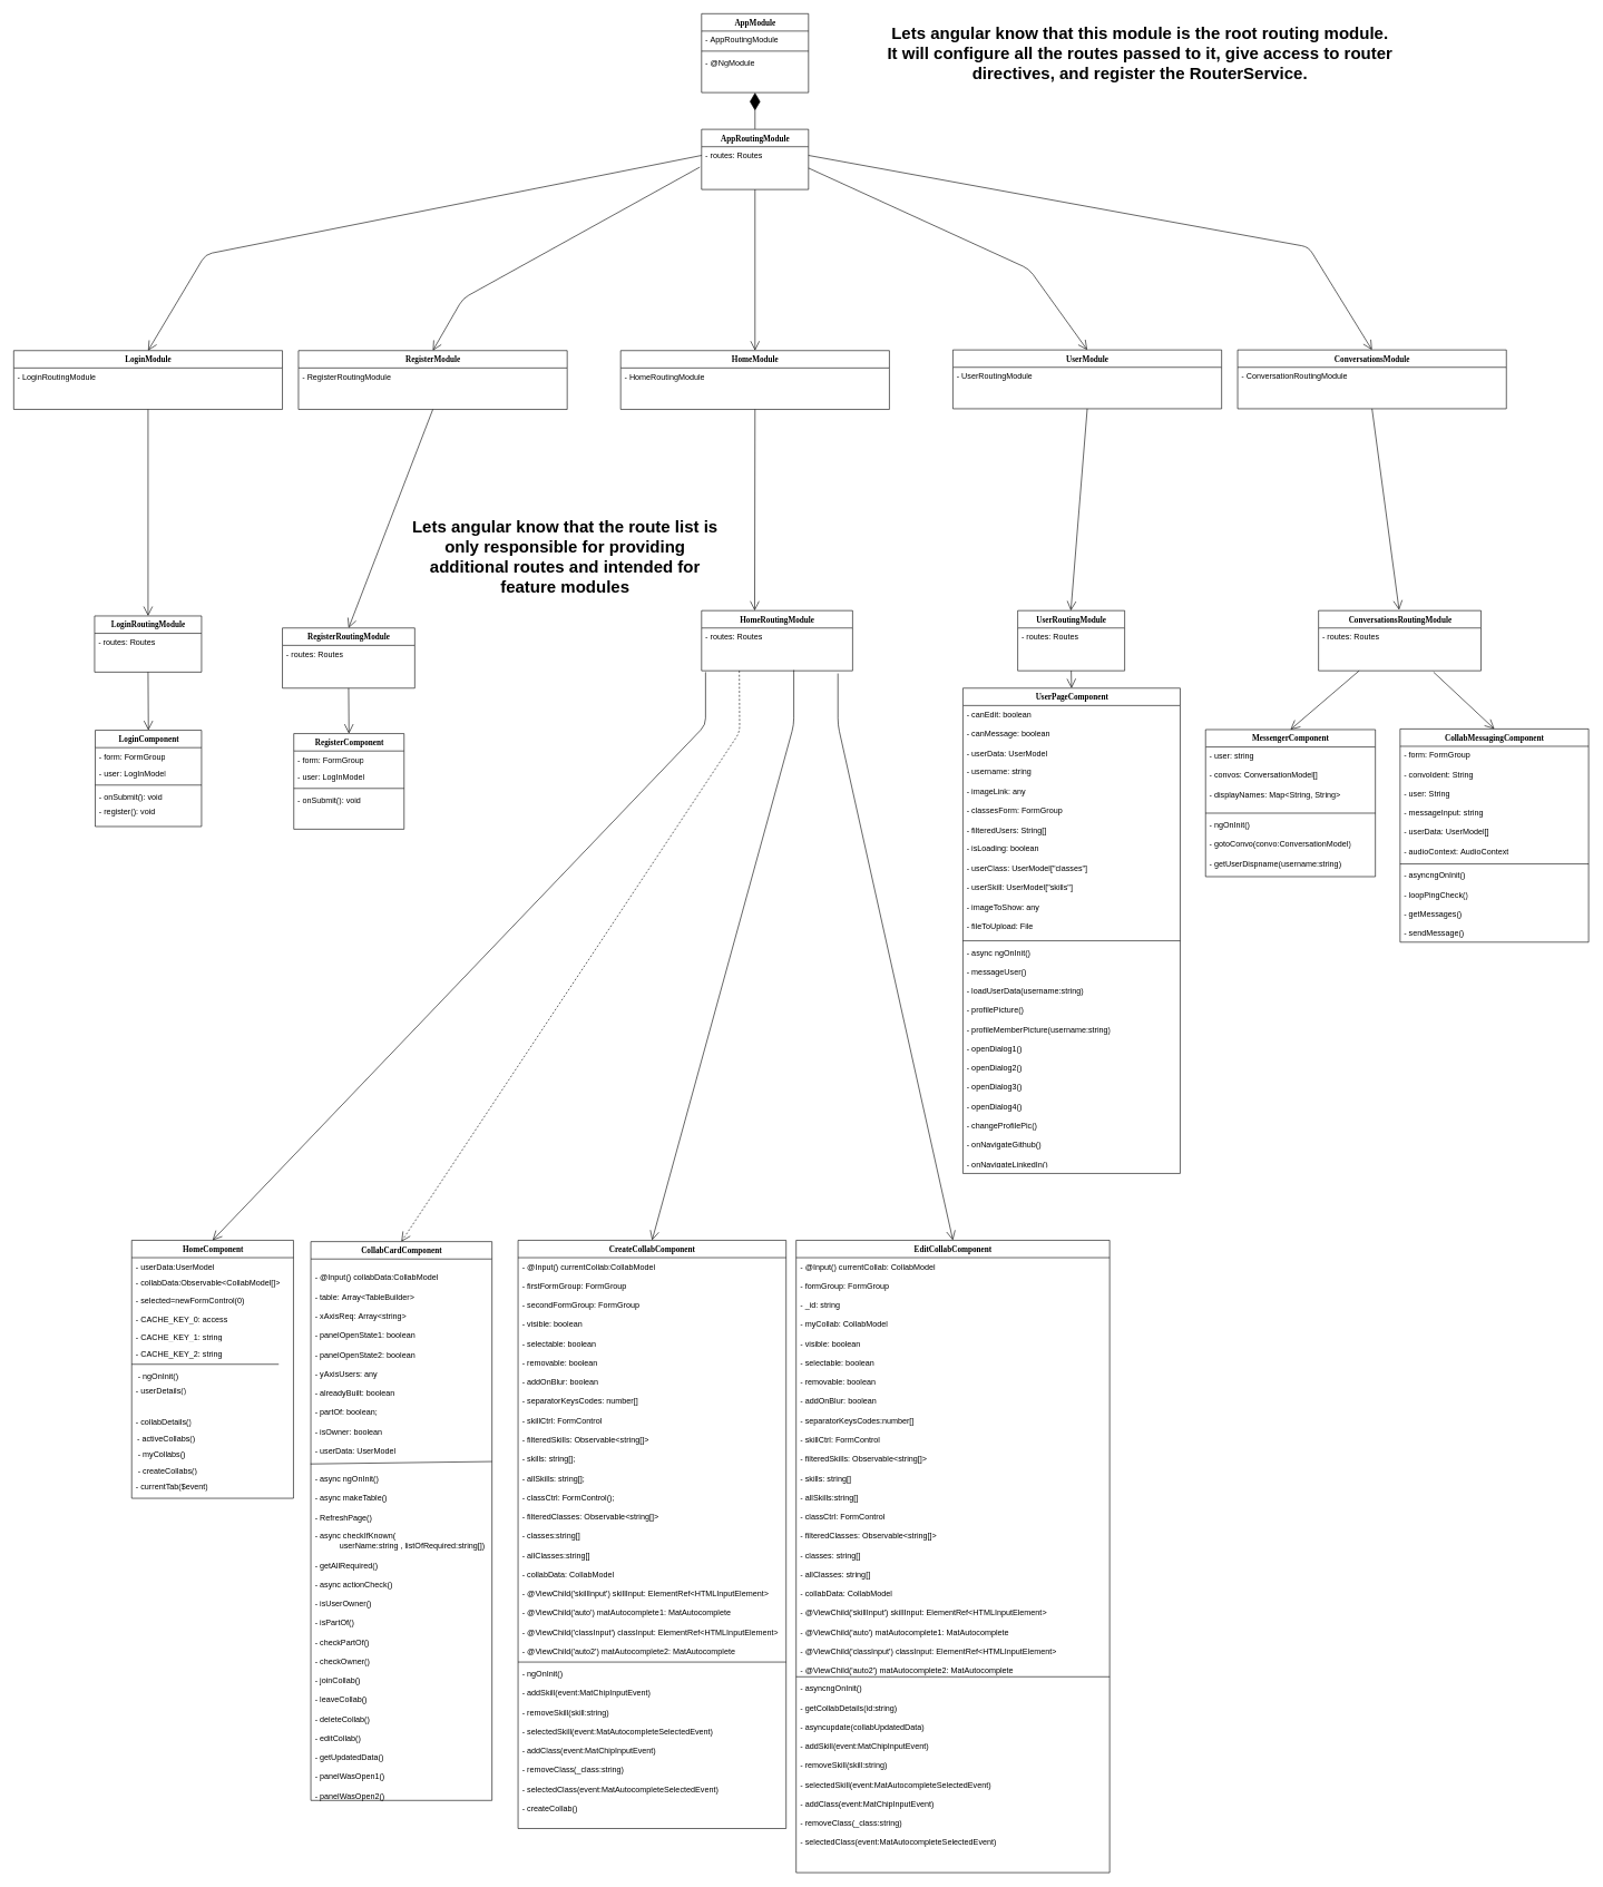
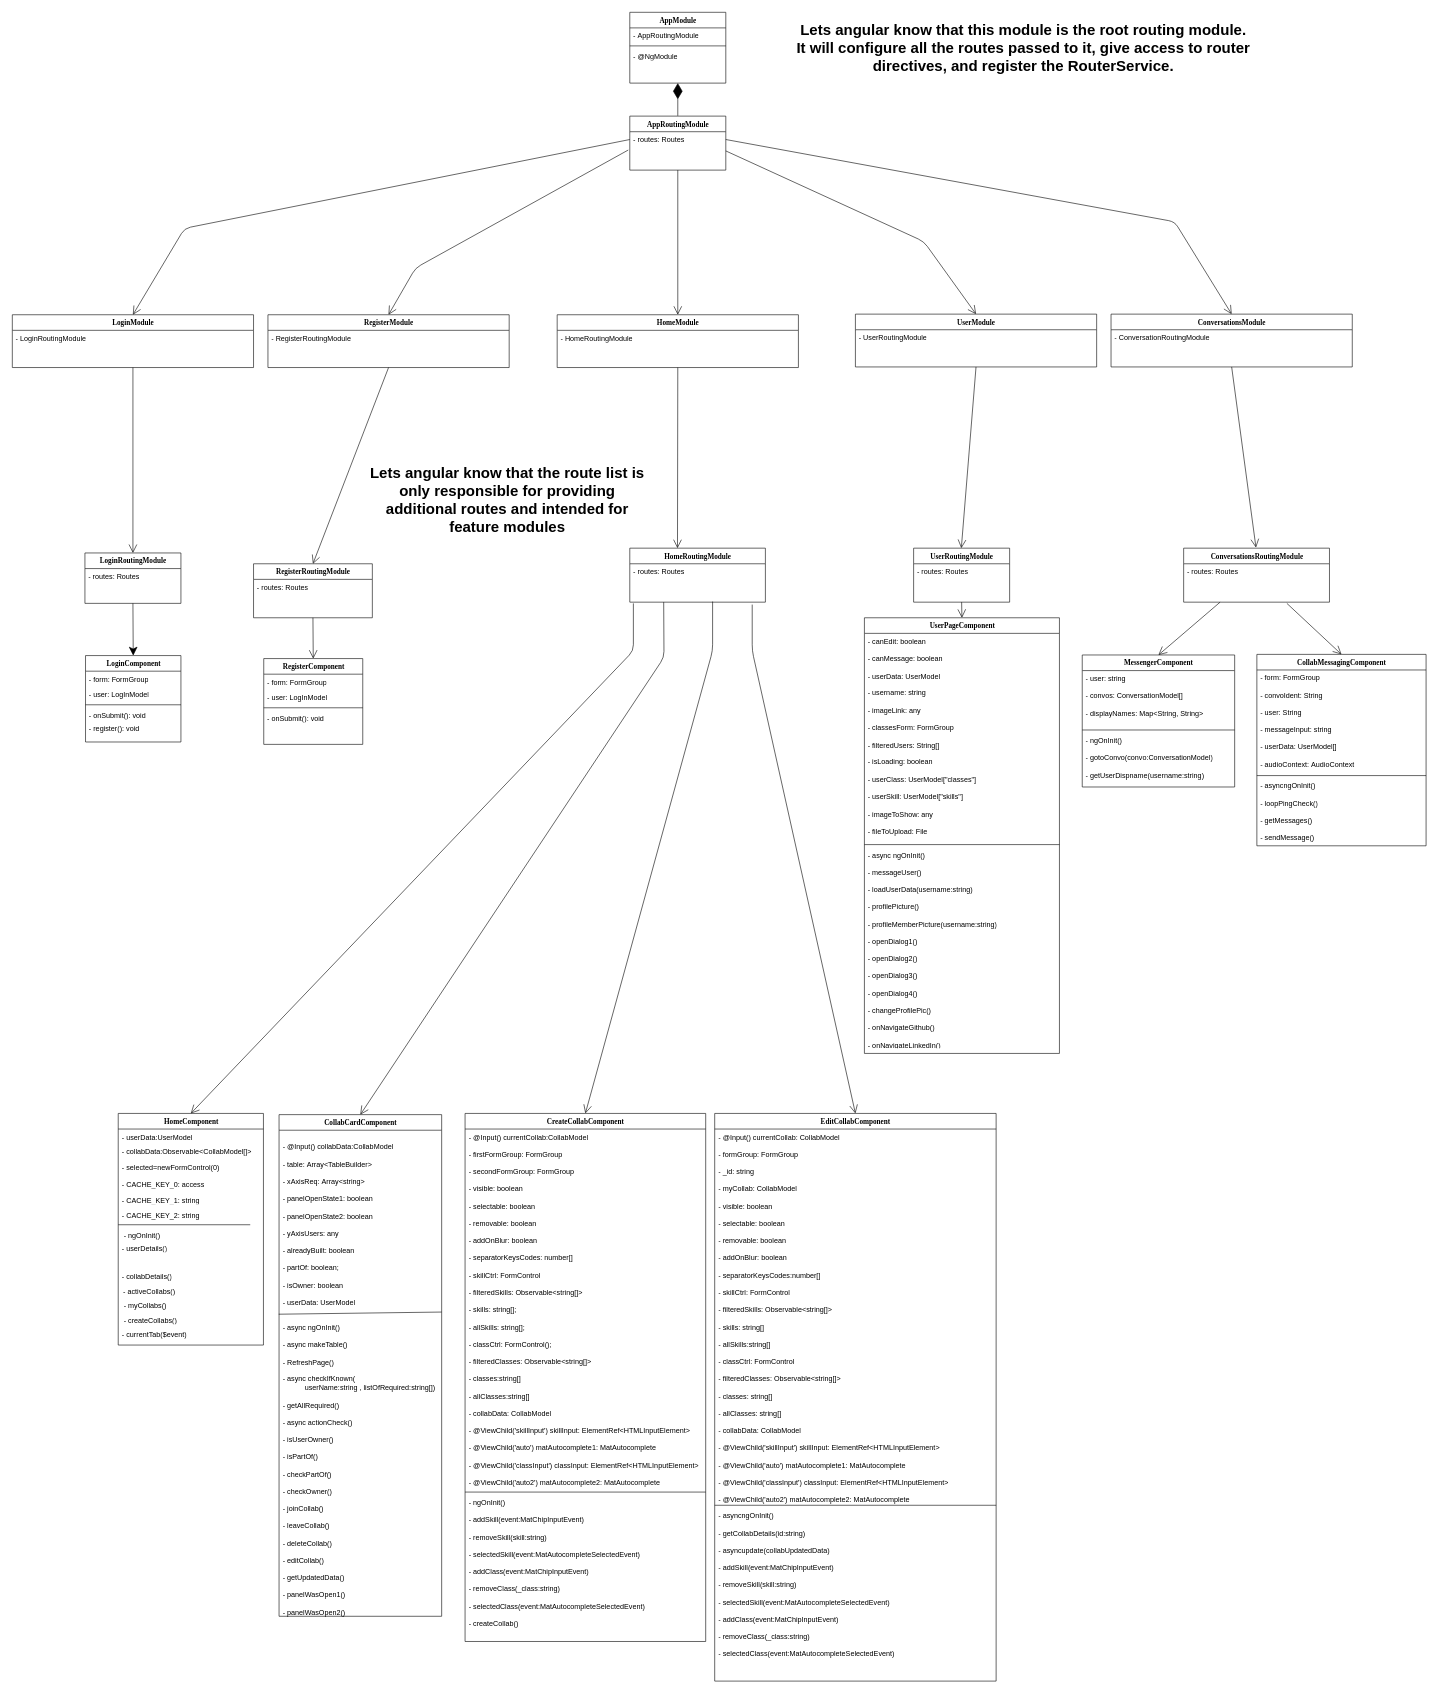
- <mxCell id="82" value="" style="endArrow=open;endFill=1;endSize=12;html=1;exitX=0.5;exitY=1;exitDx=0;exitDy=0;entryX=0.5;entryY=0;entryDx=0;entryDy=0;" edge="1" parent="1" source="30" target="2"><mxGeometry width="160" relative="1" as="geometry"><mxPoint x="366" y="1060" as="sourcePoint" /><mxPoint x="526" y="1060" as="targetPoint" /></mxGeometry></mxCell>
+ <mxCell id="82" value="" style="endArrow=classic;endFill=1;endSize=12;html=1;exitX=0.5;exitY=1;exitDx=0;exitDy=0;entryX=0.5;entryY=0;entryDx=0;entryDy=0;" edge="1" parent="1" source="30" target="2"><mxGeometry width="160" relative="1" as="geometry"><mxPoint x="366" y="1060" as="sourcePoint" /><mxPoint x="526" y="1060" as="targetPoint" /></mxGeometry></mxCell>
- <mxCell id="86" value="" style="endArrow=open;endFill=1;endSize=12;html=1;entryX=0.5;entryY=0;entryDx=0;entryDy=0;exitX=0.25;exitY=1;exitDx=0;exitDy=0;dashed=1;" edge="1" parent="1" source="34" target="58"><mxGeometry width="160" relative="1" as="geometry"><mxPoint x="1060" y="964" as="sourcePoint" /><mxPoint x="878" y="1104" as="targetPoint" /><Array as="points"><mxPoint x="1106" y="1095" /></Array></mxGeometry></mxCell>
+ <mxCell id="86" value="" style="endArrow=open;endFill=1;endSize=12;html=1;entryX=0.5;entryY=0;entryDx=0;entryDy=0;exitX=0.25;exitY=1;exitDx=0;exitDy=0;" edge="1" parent="1" source="34" target="58"><mxGeometry width="160" relative="1" as="geometry"><mxPoint x="1060" y="964" as="sourcePoint" /><mxPoint x="878" y="1104" as="targetPoint" /><Array as="points"><mxPoint x="1106" y="1095" /></Array></mxGeometry></mxCell>
